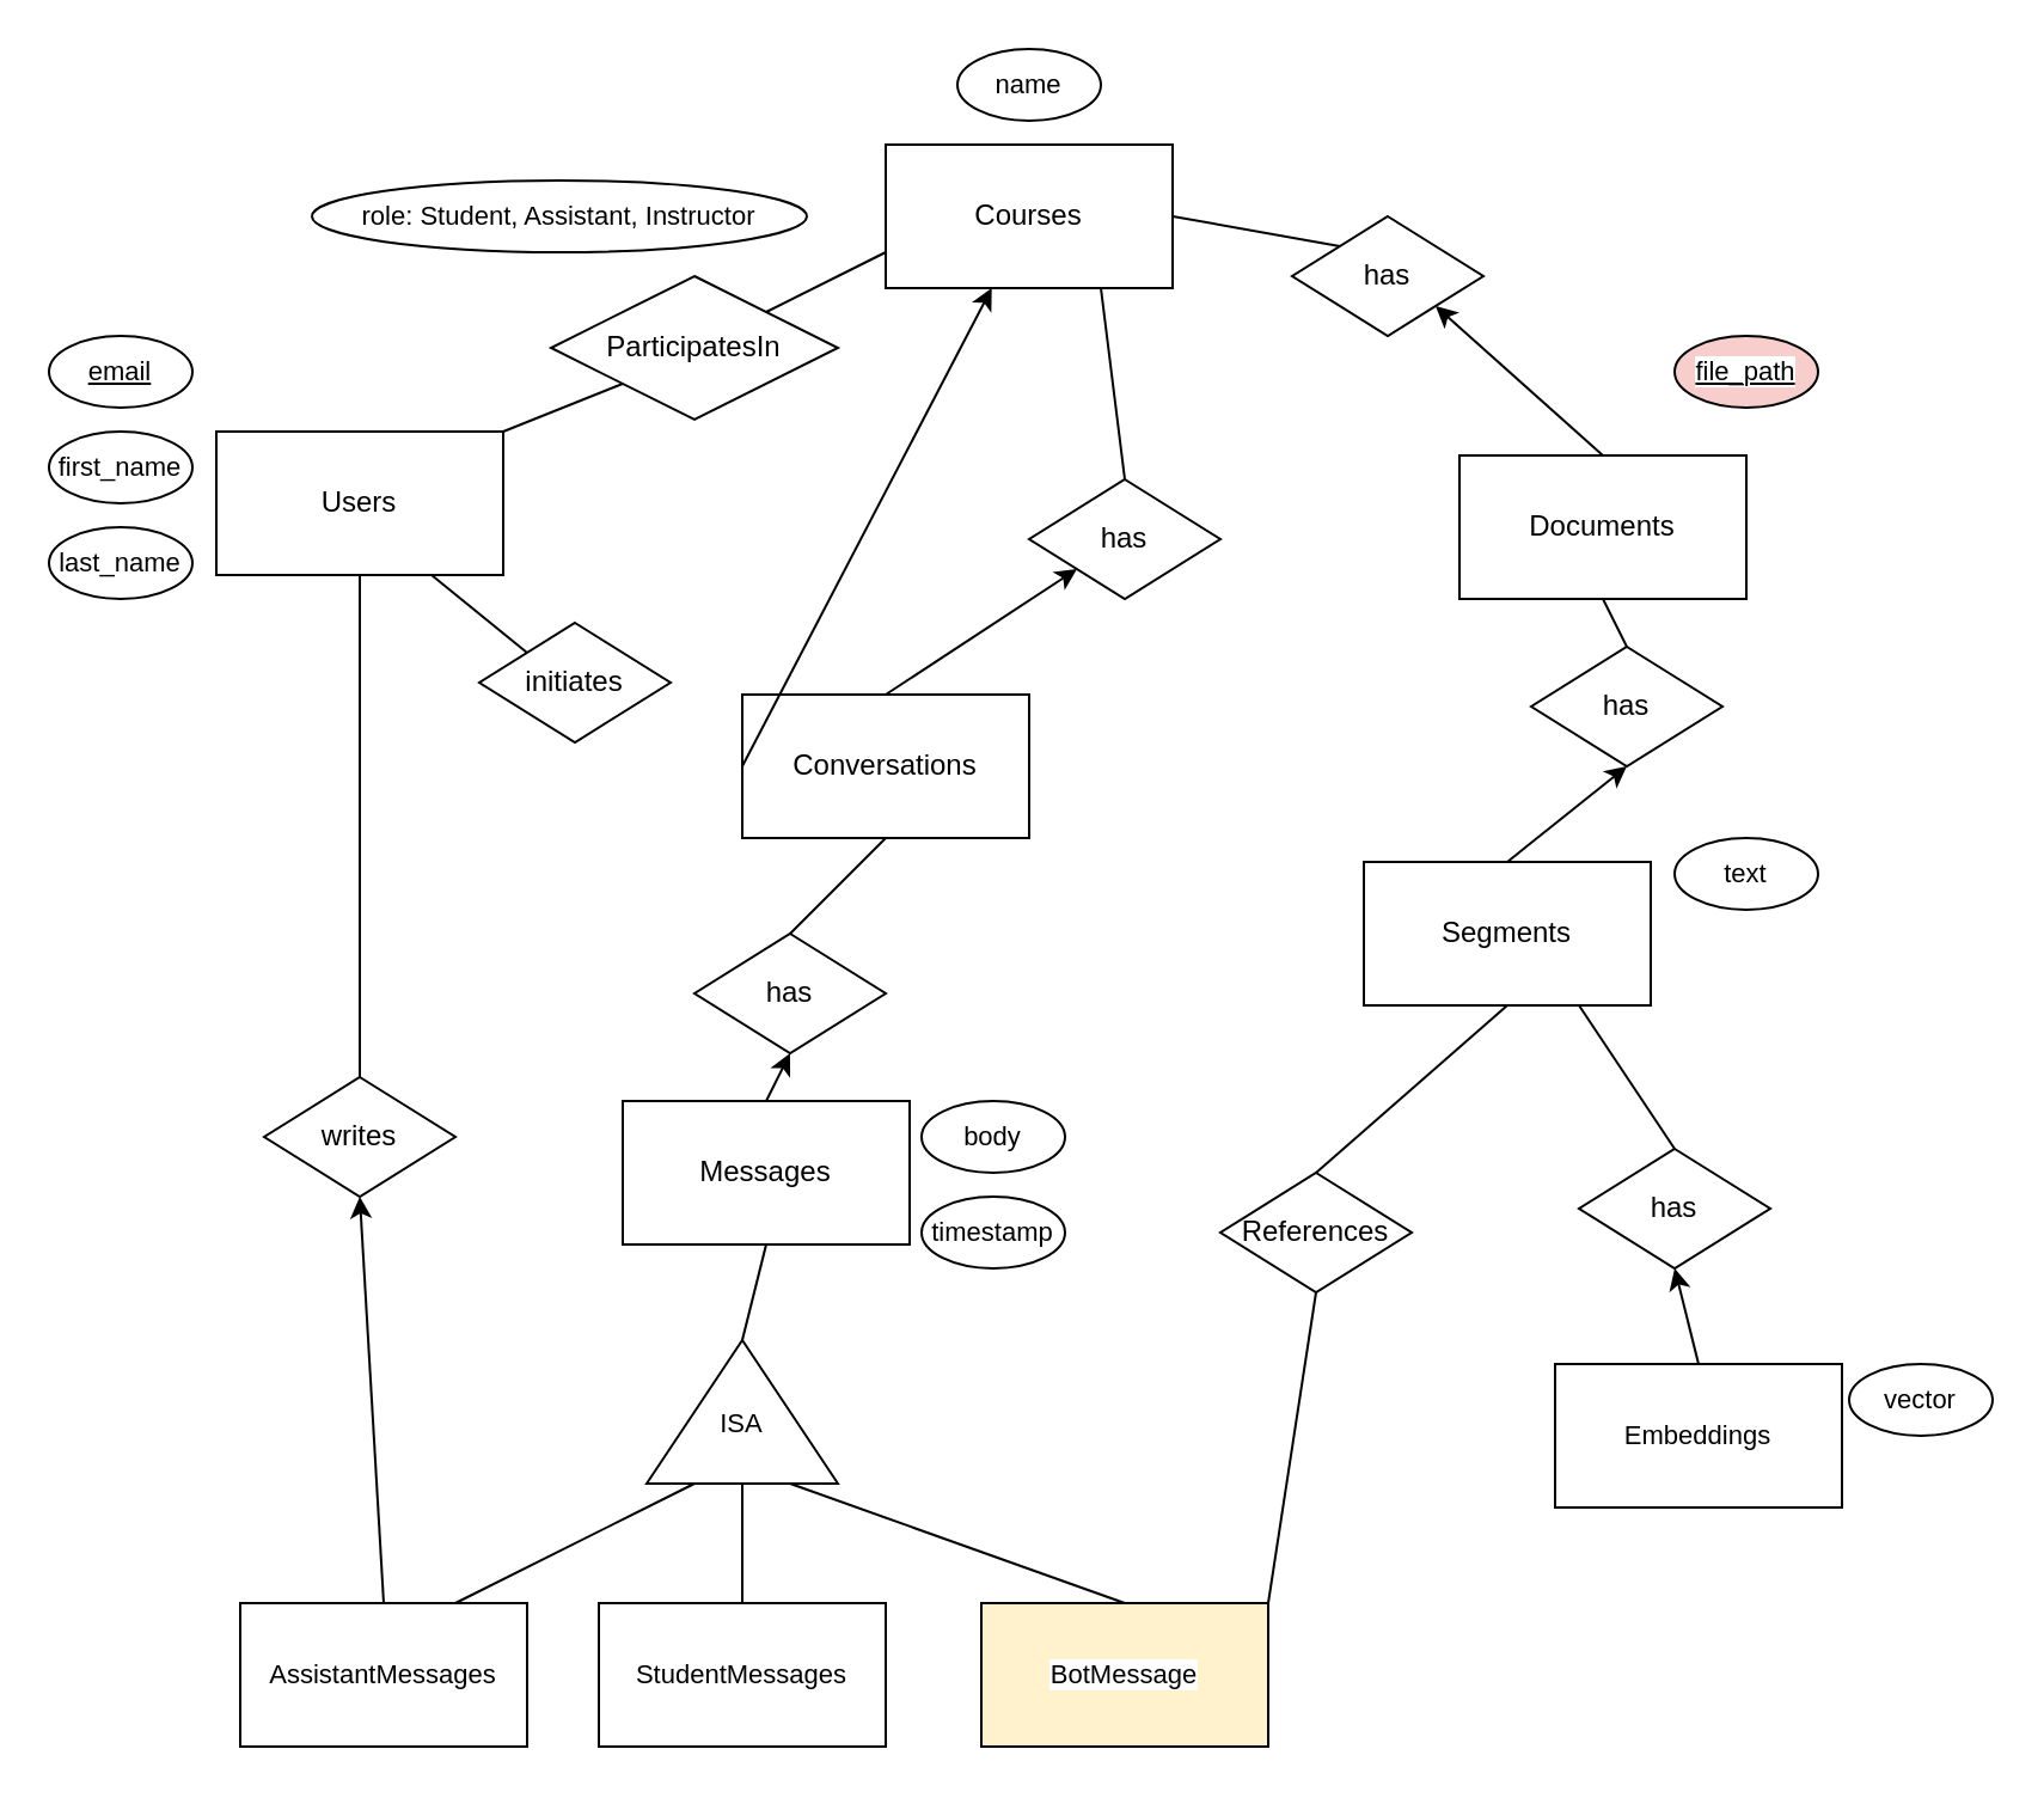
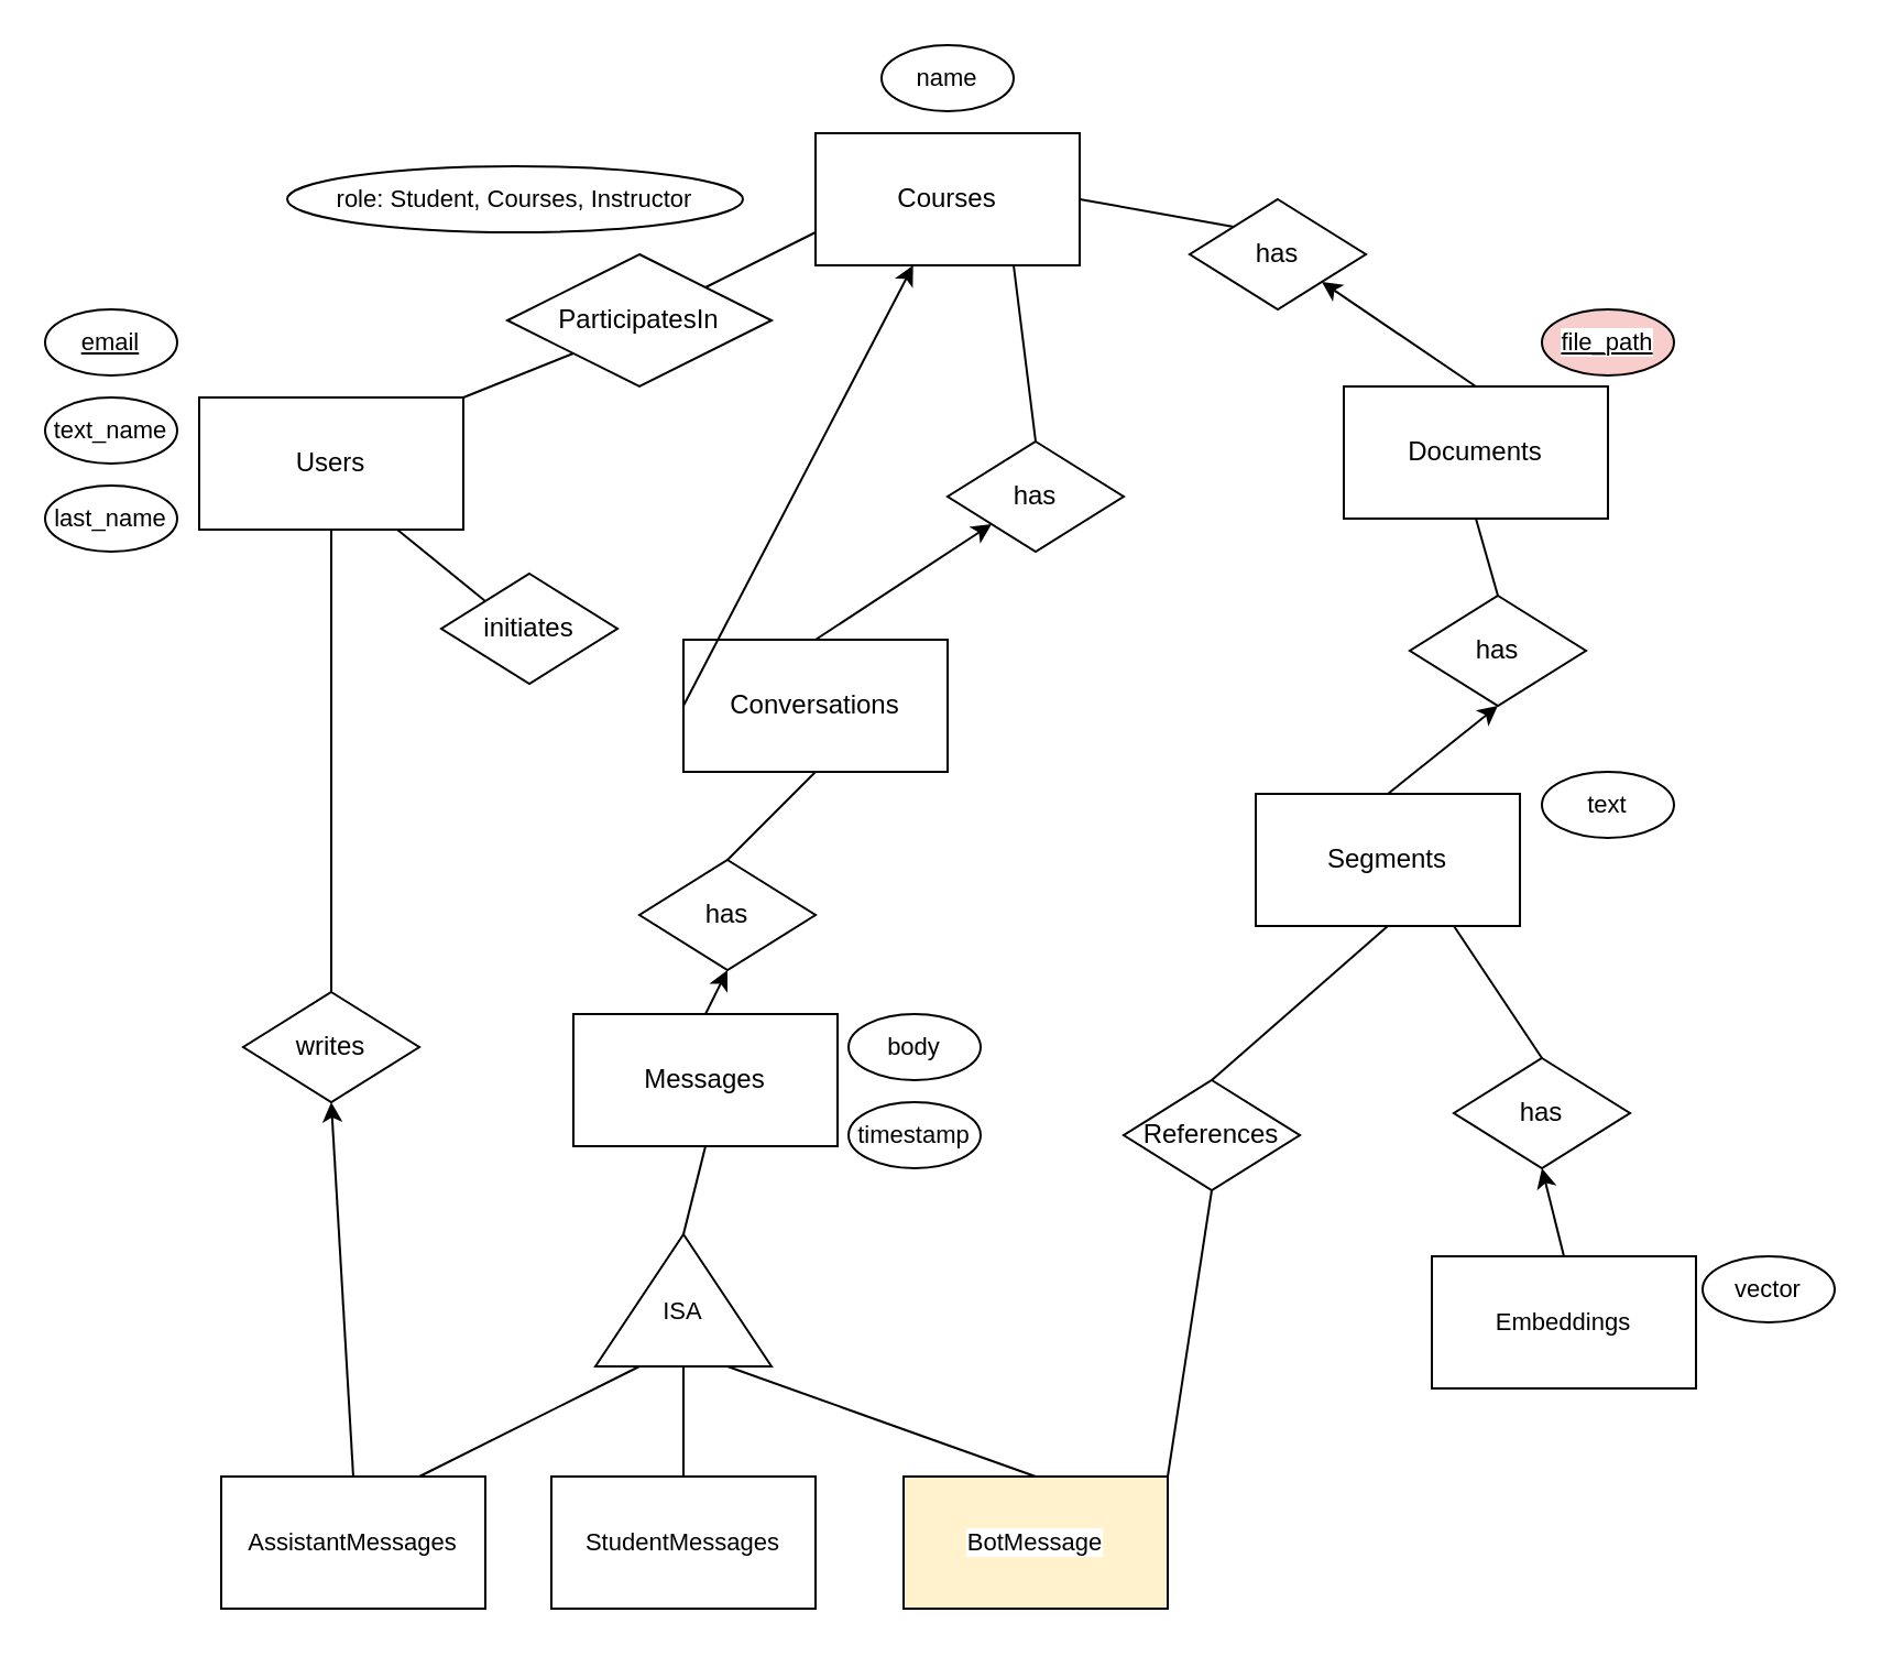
- <mxCell id="55" value="role: Student, Assistant, Instructor" style="ellipse;whiteSpace=wrap;html=1;fontFamily=Helvetica;fontSize=11;fontColor=default;labelBackgroundColor=default;" vertex="1" parent="1"><mxGeometry x="130" y="75" width="207" height="30" as="geometry" /></mxCell>
+ <mxCell id="55" value="role: Student, Courses, Instructor" style="ellipse;whiteSpace=wrap;html=1;fontFamily=Helvetica;fontSize=11;fontColor=default;labelBackgroundColor=default;" vertex="1" parent="1"><mxGeometry x="130" y="75" width="207" height="30" as="geometry" /></mxCell>
- <mxCell id="42" value="first_name" style="ellipse;whiteSpace=wrap;html=1;fontFamily=Helvetica;fontSize=11;fontColor=default;labelBackgroundColor=default;" vertex="1" parent="1"><mxGeometry x="20" y="180" width="60" height="30" as="geometry" /></mxCell>
+ <mxCell id="42" value="text_name" style="ellipse;whiteSpace=wrap;html=1;fontFamily=Helvetica;fontSize=11;fontColor=default;labelBackgroundColor=default;" vertex="1" parent="1"><mxGeometry x="20" y="180" width="60" height="30" as="geometry" /></mxCell>
- <mxCell id="12" value="Documents" style="rounded=0;whiteSpace=wrap;html=1;" vertex="1" parent="1"><mxGeometry x="610" y="190" width="120" height="60" as="geometry" /></mxCell>
+ <mxCell id="12" value="Documents" style="rounded=0;whiteSpace=wrap;html=1;" vertex="1" parent="1"><mxGeometry x="610" y="175" width="120" height="60" as="geometry" /></mxCell>
